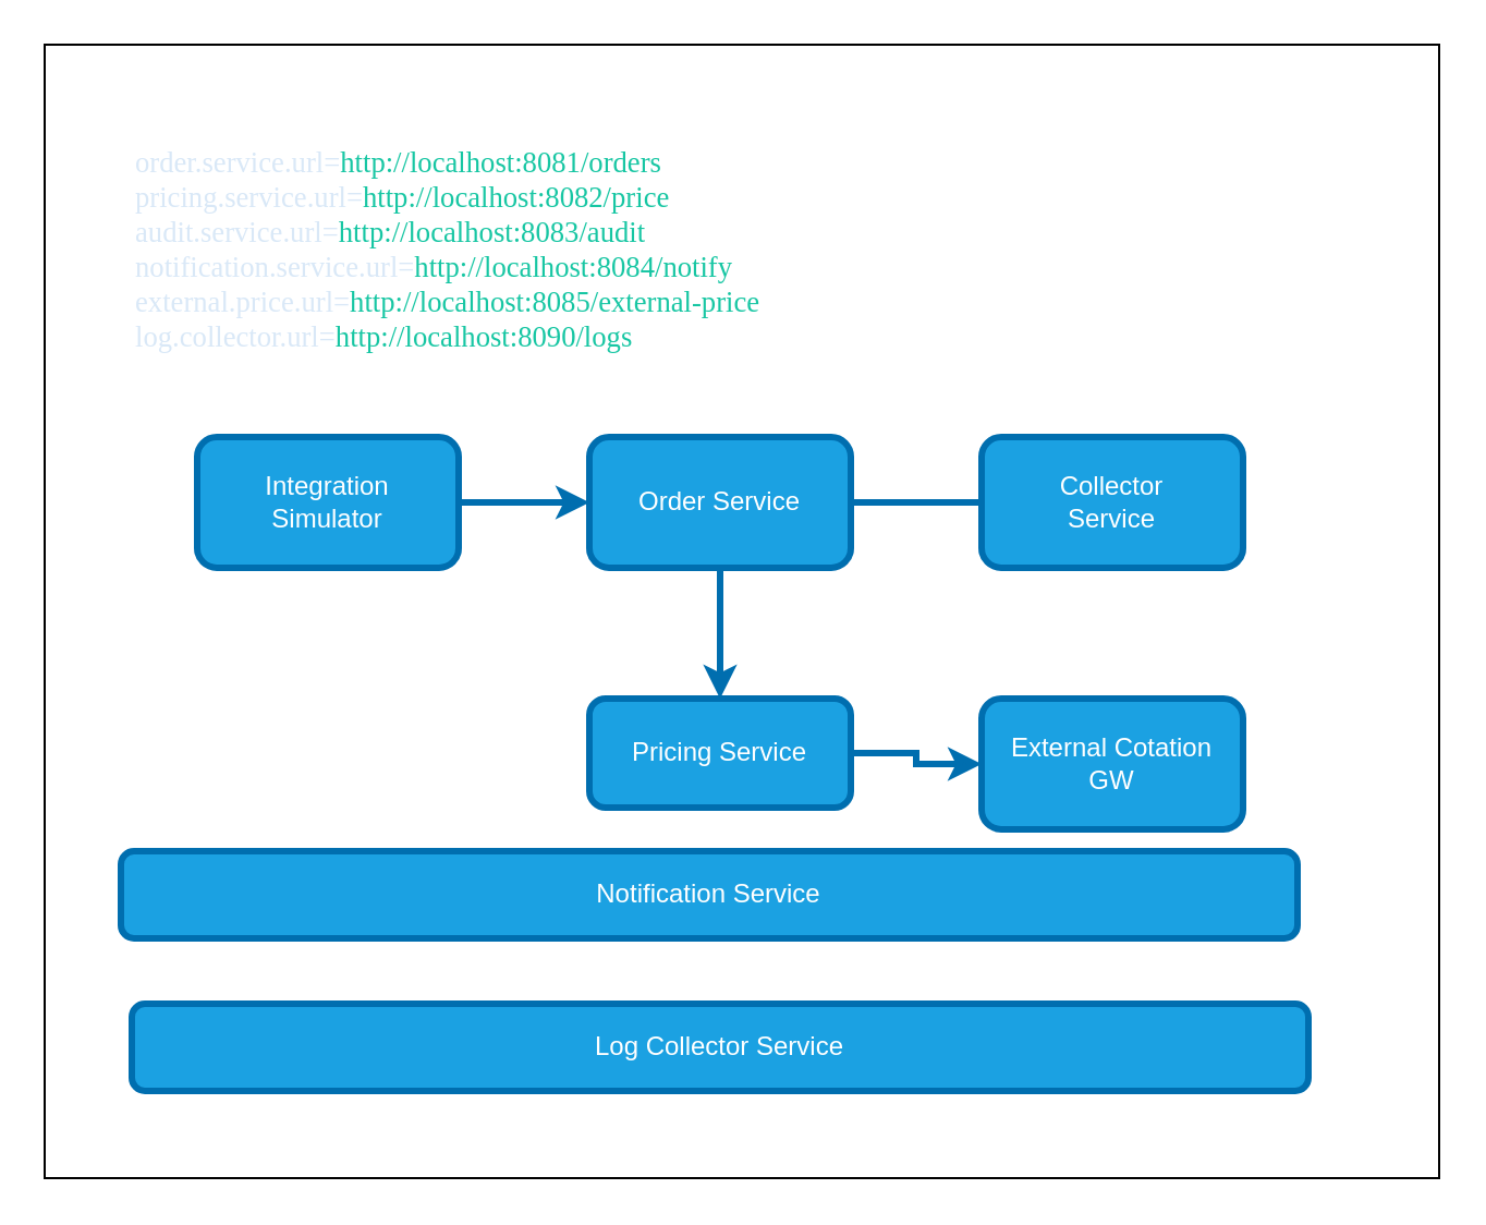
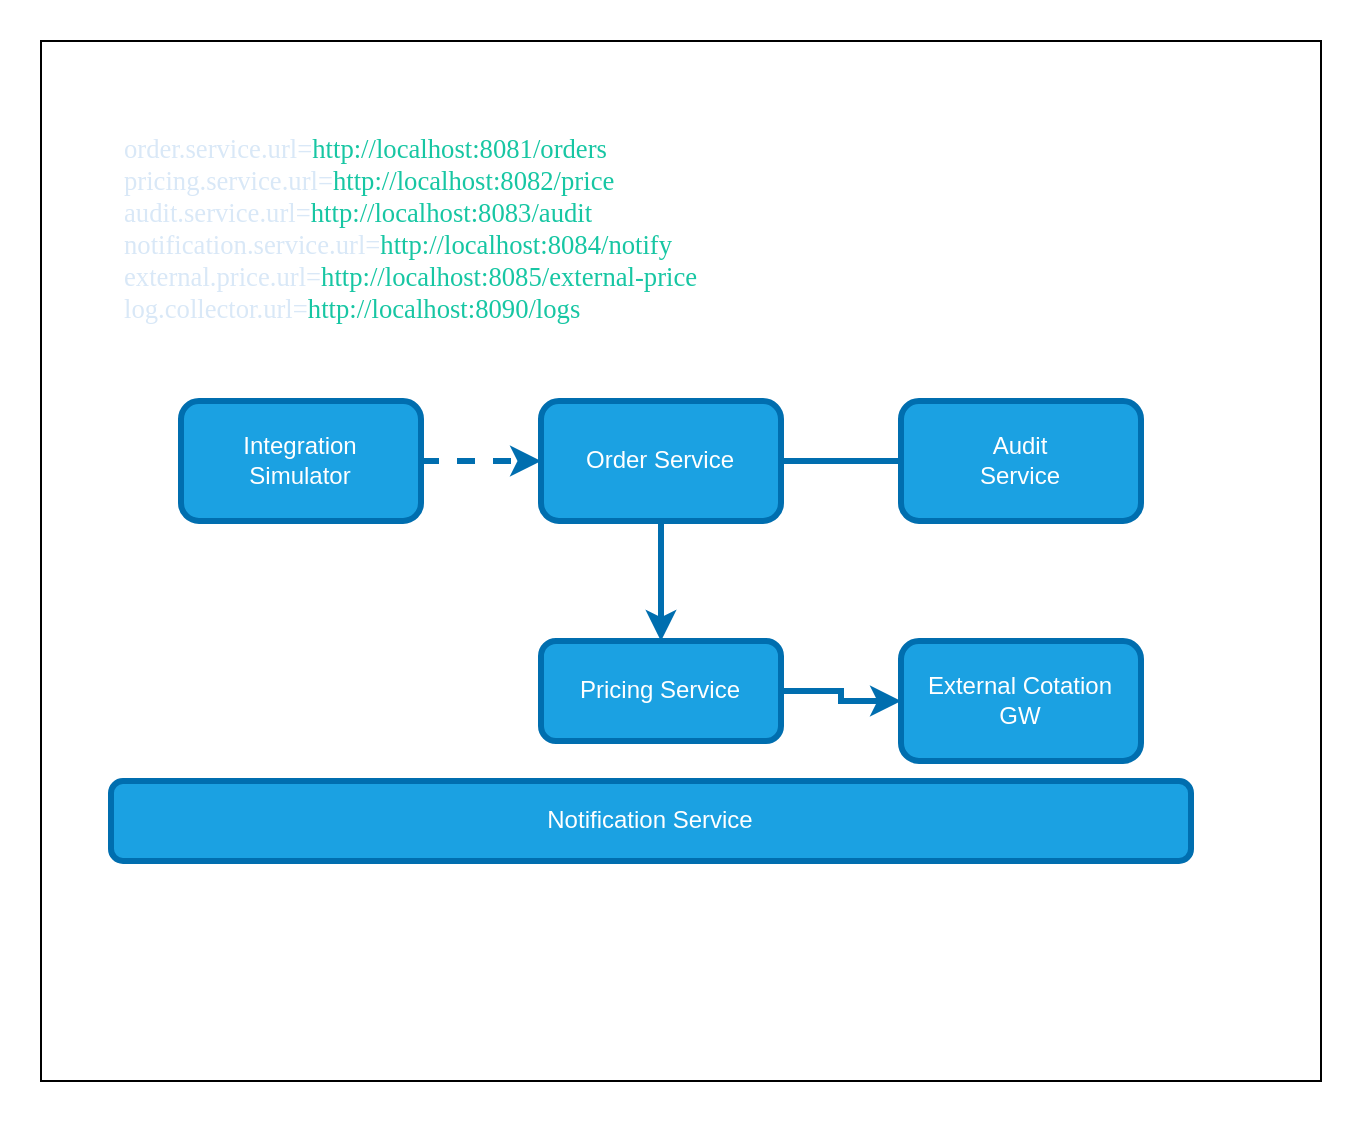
- <mxCell id="3" style="edgeStyle=orthogonalEdgeStyle;rounded=0;orthogonalLoop=1;jettySize=auto;html=1;entryX=0;entryY=0.5;entryDx=0;entryDy=0;fillColor=#1ba1e2;strokeColor=#006EAF;strokeWidth=3;" edge="1" parent="1" source="4" target="7"><mxGeometry relative="1" as="geometry" /></mxCell>
+ <mxCell id="3" style="edgeStyle=orthogonalEdgeStyle;rounded=0;orthogonalLoop=1;jettySize=auto;html=1;entryX=0;entryY=0.5;entryDx=0;entryDy=0;fillColor=#1ba1e2;strokeColor=#006EAF;strokeWidth=3;dashed=1;" edge="1" parent="1" source="4" target="7"><mxGeometry relative="1" as="geometry" /></mxCell>
- <mxCell id="12" value="Collector&lt;br&gt;Service" style="rounded=1;whiteSpace=wrap;html=1;fillColor=#1ba1e2;strokeColor=#006EAF;fontColor=#ffffff;strokeWidth=3;" vertex="1" parent="1"><mxGeometry x="450" y="200" width="120" height="60" as="geometry" /></mxCell>
+ <mxCell id="12" value="Audit&lt;br&gt;Service" style="rounded=1;whiteSpace=wrap;html=1;fillColor=#1ba1e2;strokeColor=#006EAF;fontColor=#ffffff;strokeWidth=3;" vertex="1" parent="1"><mxGeometry x="450" y="200" width="120" height="60" as="geometry" /></mxCell>
- <mxCell id="11" value="Log Collector Service" style="rounded=1;whiteSpace=wrap;html=1;fillColor=#1ba1e2;strokeColor=#006EAF;fontColor=#ffffff;strokeWidth=3;" vertex="1" parent="1"><mxGeometry x="60" y="460" width="540" height="40" as="geometry" /></mxCell>
